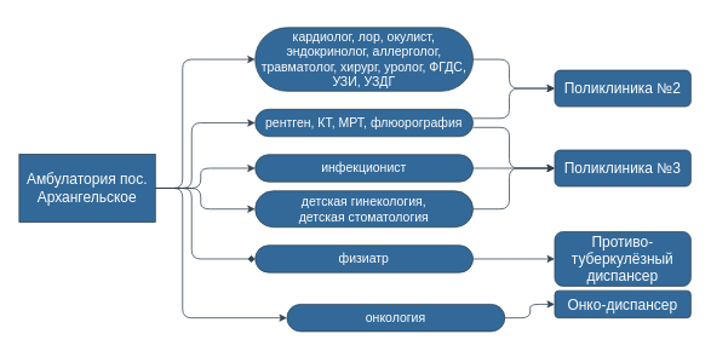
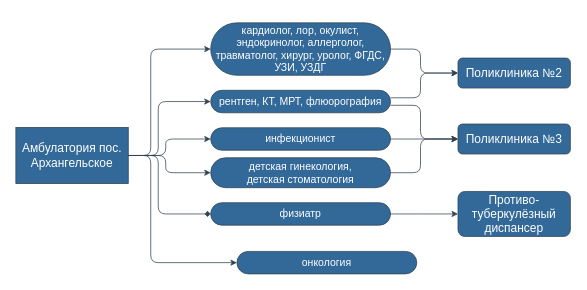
- <mxCell id="18" value="&lt;font&gt;&lt;font style=&quot;font-size: 16px&quot;&gt;Онко-диспансер&lt;/font&gt;&lt;br&gt;&lt;/font&gt;" style="rounded=1;whiteSpace=wrap;html=1;shadow=0;fontColor=#FFFFFF;fillColor=#326999;strokeColor=#314350;" vertex="1" parent="1"><mxGeometry x="610" y="320" width="150" height="30" as="geometry" /></mxCell>
- <mxCell id="19" value="" style="edgeStyle=elbowEdgeStyle;elbow=horizontal;endArrow=classic;html=1;entryX=0;entryY=0.5;entryDx=0;entryDy=0;exitX=1;exitY=0.5;exitDx=0;exitDy=0;shadow=0;fontColor=#FFFFFF;strokeColor=#314350;" edge="1" parent="1" source="17" target="18"><mxGeometry width="50" height="50" relative="1" as="geometry"><mxPoint x="150" y="480" as="sourcePoint" /><mxPoint x="200" y="430" as="targetPoint" /></mxGeometry></mxCell>
